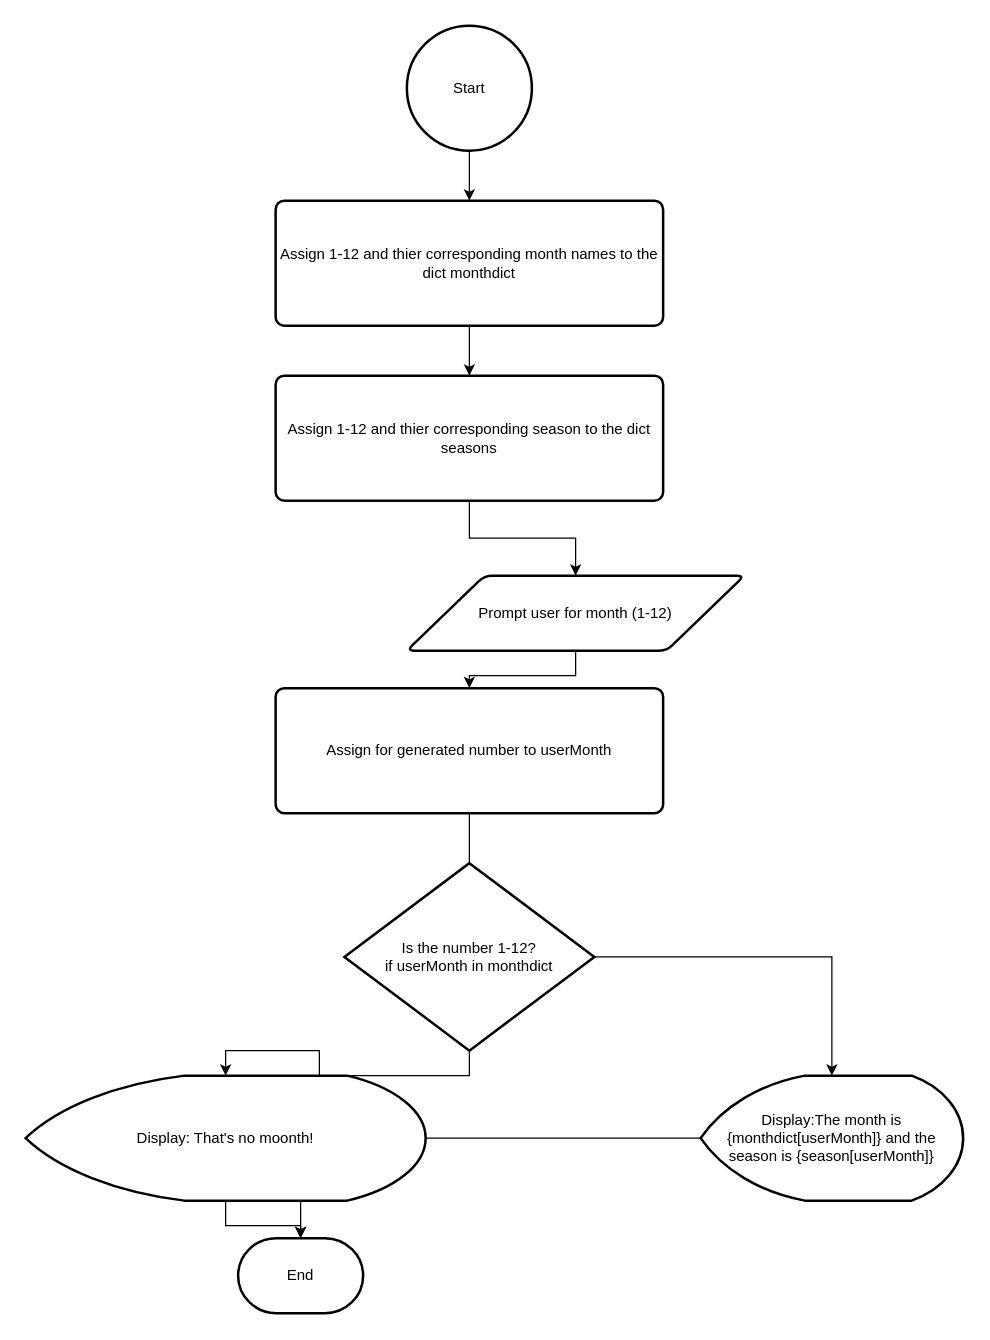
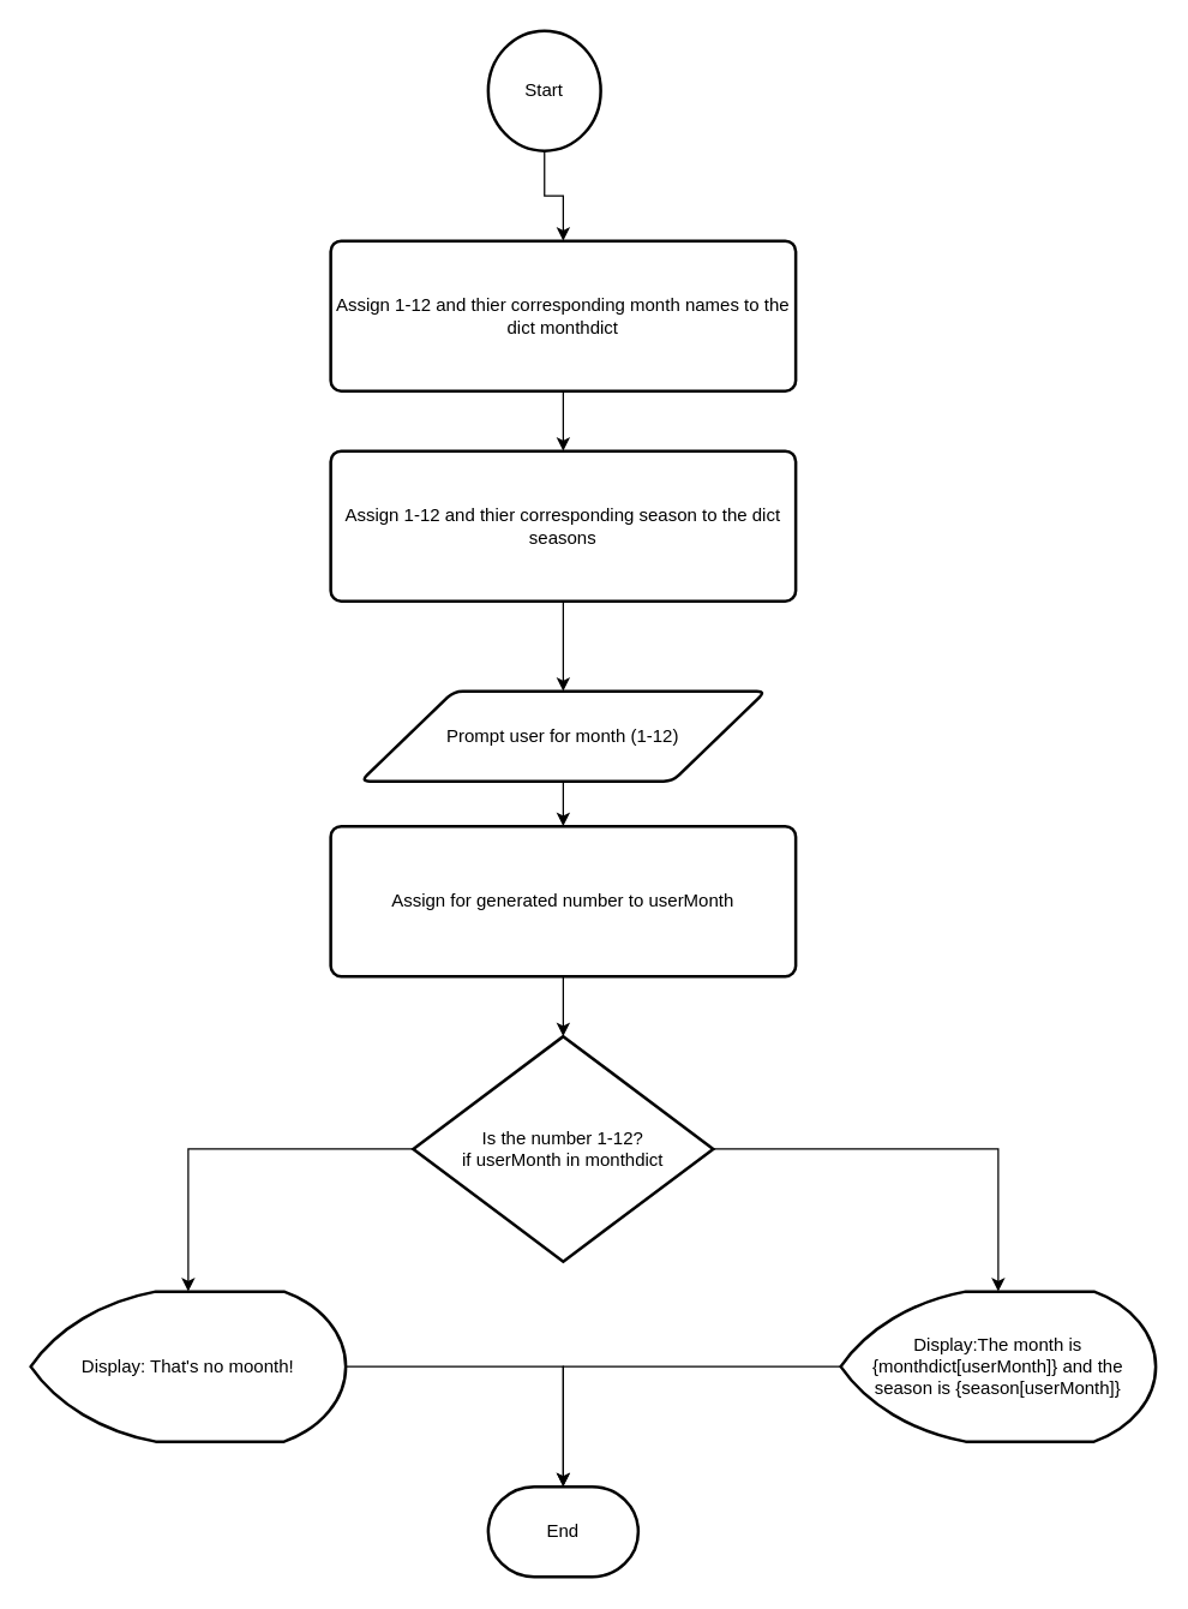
- <mxCell id="3" value="Start" style="strokeWidth=2;html=1;shape=mxgraph.flowchart.start_2;whiteSpace=wrap;" vertex="1" parent="1"><mxGeometry x="325" y="20" width="100" height="100" as="geometry" /></mxCell>
+ <mxCell id="3" value="Start" style="strokeWidth=2;html=1;shape=mxgraph.flowchart.start_2;whiteSpace=wrap;" vertex="1" parent="1"><mxGeometry x="325" y="20" width="75" height="80" as="geometry" /></mxCell>
- <mxCell id="9" value="Prompt user for month (1-12)" style="shape=parallelogram;html=1;strokeWidth=2;perimeter=parallelogramPerimeter;whiteSpace=wrap;rounded=1;arcSize=12;size=0.23;" vertex="1" parent="1"><mxGeometry x="325" y="460" width="270" height="60" as="geometry" /></mxCell>
+ <mxCell id="9" value="Prompt user for month (1-12)" style="shape=parallelogram;html=1;strokeWidth=2;perimeter=parallelogramPerimeter;whiteSpace=wrap;rounded=1;arcSize=12;size=0.23;" vertex="1" parent="1"><mxGeometry x="240" y="460" width="270" height="60" as="geometry" /></mxCell>
- <mxCell id="18" style="edgeStyle=orthogonalEdgeStyle;rounded=0;orthogonalLoop=1;jettySize=auto;html=1;entryX=0.5;entryY=0;entryDx=0;entryDy=0;entryPerimeter=0;endArrow=none;" edge="1" parent="1" source="10" target="12"><mxGeometry relative="1" as="geometry" /></mxCell>
+ <mxCell id="18" style="edgeStyle=orthogonalEdgeStyle;rounded=0;orthogonalLoop=1;jettySize=auto;html=1;entryX=0.5;entryY=0;entryDx=0;entryDy=0;entryPerimeter=0;" edge="1" parent="1" source="10" target="12"><mxGeometry relative="1" as="geometry" /></mxCell>
- <mxCell id="16" value="Display: That's no moonth!" style="strokeWidth=2;html=1;shape=mxgraph.flowchart.display;whiteSpace=wrap;" vertex="1" parent="1"><mxGeometry x="20" y="860" width="320" height="100" as="geometry" /></mxCell>
+ <mxCell id="16" value="Display: That's no moonth!" style="strokeWidth=2;html=1;shape=mxgraph.flowchart.display;whiteSpace=wrap;" vertex="1" parent="1"><mxGeometry x="20" y="860" width="210" height="100" as="geometry" /></mxCell>
- <mxCell id="17" value="End" style="strokeWidth=2;html=1;shape=mxgraph.flowchart.terminator;whiteSpace=wrap;" vertex="1" parent="1"><mxGeometry x="190" y="990" width="100" height="60" as="geometry" /></mxCell>
+ <mxCell id="17" value="End" style="strokeWidth=2;html=1;shape=mxgraph.flowchart.terminator;whiteSpace=wrap;" vertex="1" parent="1"><mxGeometry x="325" y="990" width="100" height="60" as="geometry" /></mxCell>
